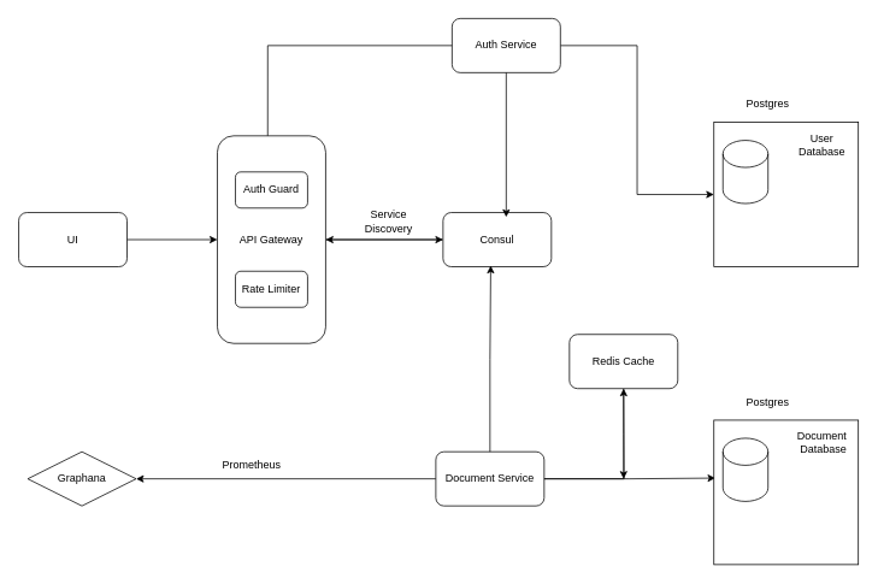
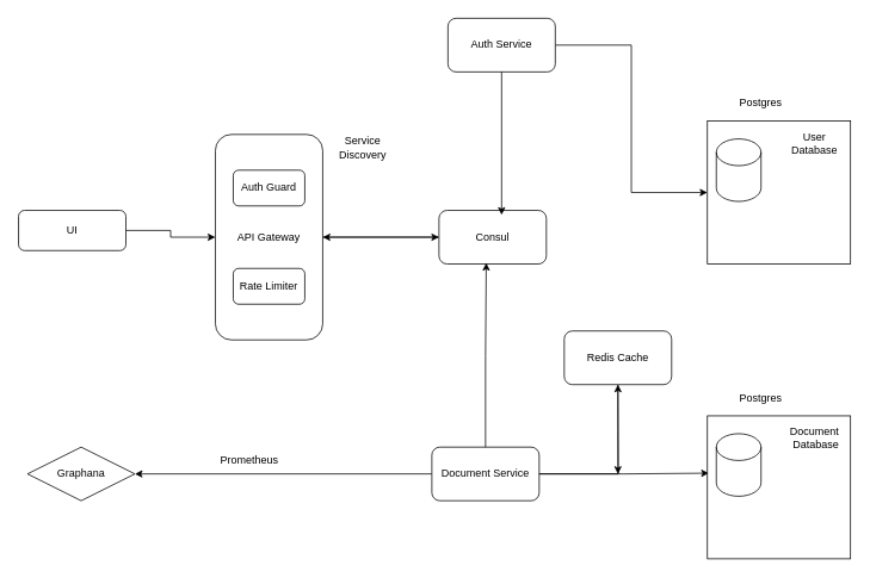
- <mxCell id="14" style="edgeStyle=orthogonalEdgeStyle;rounded=0;orthogonalLoop=1;jettySize=auto;html=1;entryX=0.447;entryY=0.027;entryDx=0;entryDy=0;entryPerimeter=0;" parent="1" source="9" target="30" edge="1"><mxGeometry relative="1" as="geometry" /></mxCell>
- <mxCell id="7" value="Service Discovery" style="text;html=1;align=center;verticalAlign=middle;whiteSpace=wrap;rounded=0;" parent="1" vertex="1"><mxGeometry x="400" y="230" width="60" height="30" as="geometry" /></mxCell>
+ <mxCell id="7" value="Service Discovery" style="text;html=1;align=center;verticalAlign=middle;whiteSpace=wrap;rounded=0;" parent="1" vertex="1"><mxGeometry x="375" y="150" width="60" height="30" as="geometry" /></mxCell>
- <mxCell id="3" value="UI" style="rounded=1;whiteSpace=wrap;html=1;" parent="1" vertex="1"><mxGeometry y="235" width="120" height="60" as="geometry" x="20" /></mxCell>
+ <mxCell id="3" value="UI" style="rounded=1;whiteSpace=wrap;html=1;" parent="1" vertex="1"><mxGeometry x="20" y="235" width="120" height="45" as="geometry" /></mxCell>
